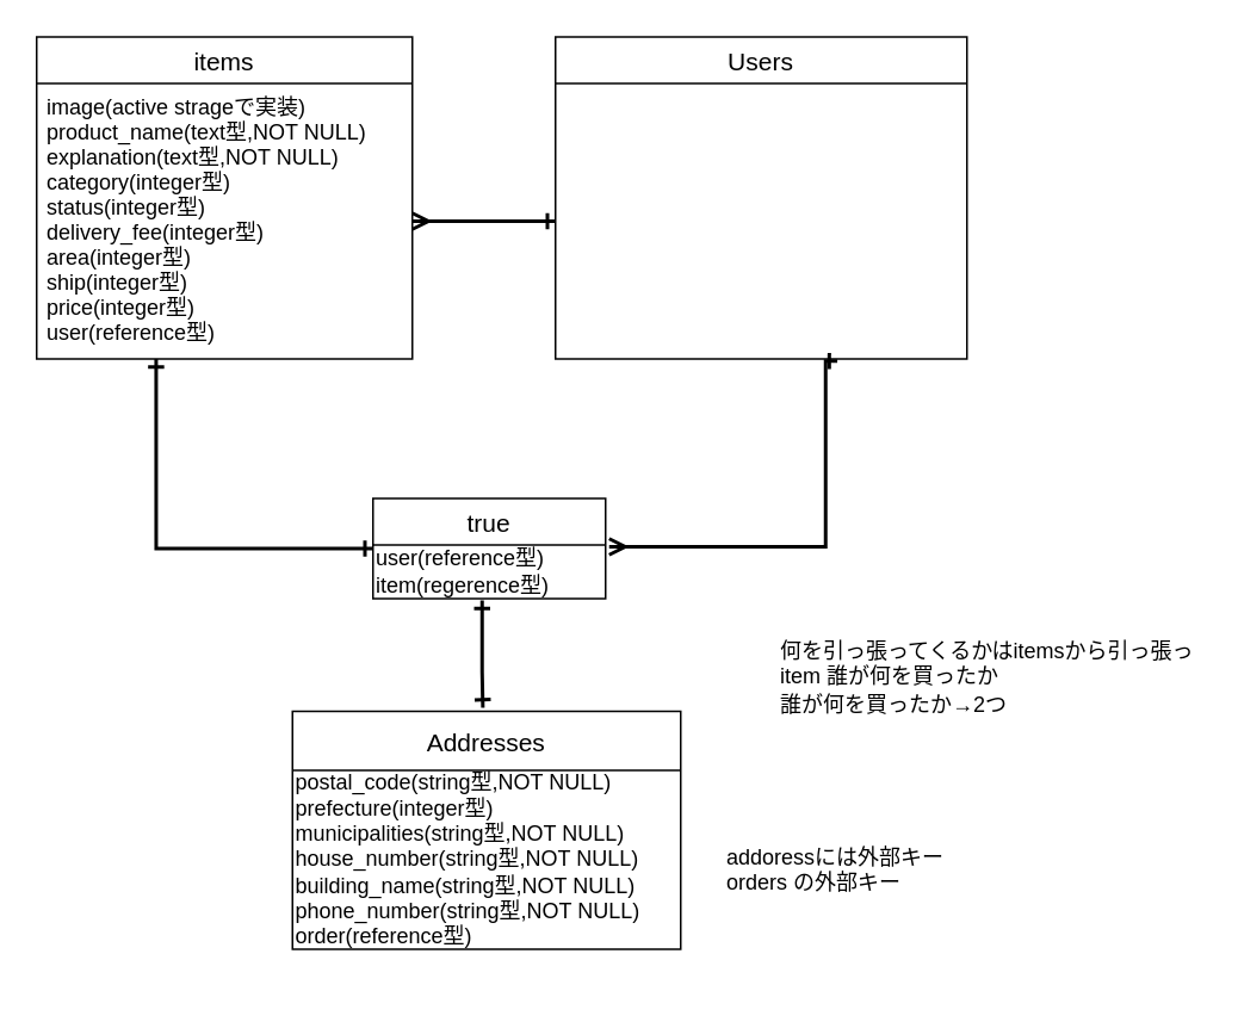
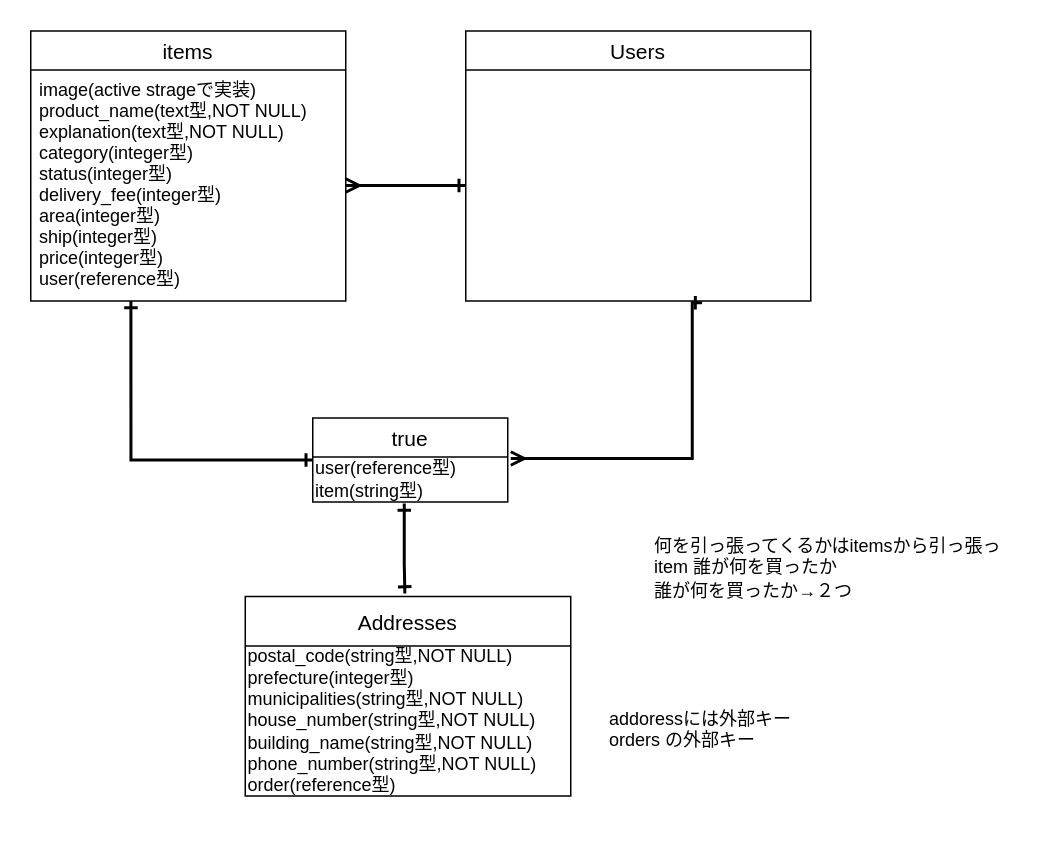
- <mxCell id="13" value="&lt;div&gt;&lt;span&gt;user(reference型)&lt;/span&gt;&lt;/div&gt;&lt;div&gt;&lt;span&gt;item(regerence型)&lt;/span&gt;&lt;/div&gt;" style="text;html=1;align=left;verticalAlign=middle;resizable=0;points=[];autosize=1;" vertex="1" parent="12"><mxGeometry y="26" width="130" height="30" as="geometry" /></mxCell>
+ <mxCell id="13" value="&lt;div&gt;&lt;span&gt;user(reference型)&lt;/span&gt;&lt;/div&gt;&lt;div&gt;&lt;span&gt;item(string型)&lt;/span&gt;&lt;/div&gt;" style="text;html=1;align=left;verticalAlign=middle;resizable=0;points=[];autosize=1;" vertex="1" parent="12"><mxGeometry y="26" width="130" height="30" as="geometry" /></mxCell>
- <mxCell id="16" value="誰が何を買ったか→2つ" style="text;strokeColor=none;fillColor=none;spacingLeft=4;spacingRight=4;overflow=hidden;rotatable=0;points=[[0,0.5],[1,0.5]];portConstraint=eastwest;fontSize=12;" parent="1" vertex="1"><mxGeometry x="430" y="380" width="240" height="30" as="geometry" /></mxCell>
+ <mxCell id="16" value="誰が何を買ったか→２つ" style="text;strokeColor=none;fillColor=none;spacingLeft=4;spacingRight=4;overflow=hidden;rotatable=0;points=[[0,0.5],[1,0.5]];portConstraint=eastwest;fontSize=12;" parent="1" vertex="1"><mxGeometry x="430" y="380" width="240" height="30" as="geometry" /></mxCell>
